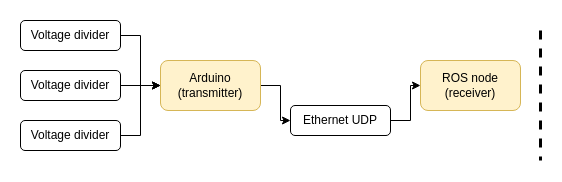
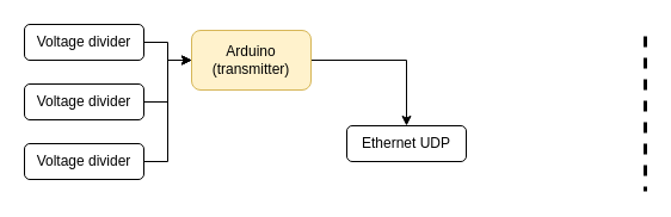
- <mxCell id="9" value="Arduino&lt;br&gt;(transmitter)" style="rounded=1;whiteSpace=wrap;html=1;fillColor=#fff2cc;strokeColor=#d6b656;" vertex="1" parent="1"><mxGeometry x="160" y="60" width="100" height="50" as="geometry" /></mxCell>
+ <mxCell id="9" value="Arduino&lt;br&gt;(transmitter)" style="rounded=1;whiteSpace=wrap;html=1;fillColor=#fff2cc;strokeColor=#d6b656;" vertex="1" parent="1"><mxGeometry x="160" y="25" width="100" height="50" as="geometry" /></mxCell>
- <mxCell id="12" value="ROS node&lt;br&gt;(receiver)" style="rounded=1;whiteSpace=wrap;html=1;fillColor=#fff2cc;strokeColor=#d6b656;" vertex="1" parent="1"><mxGeometry x="420" y="60" width="100" height="50" as="geometry" /></mxCell>
- <mxCell id="10" style="edgeStyle=orthogonalEdgeStyle;rounded=0;orthogonalLoop=1;jettySize=auto;html=1;" edge="1" parent="1" source="11" target="12"><mxGeometry relative="1" as="geometry" /></mxCell>
